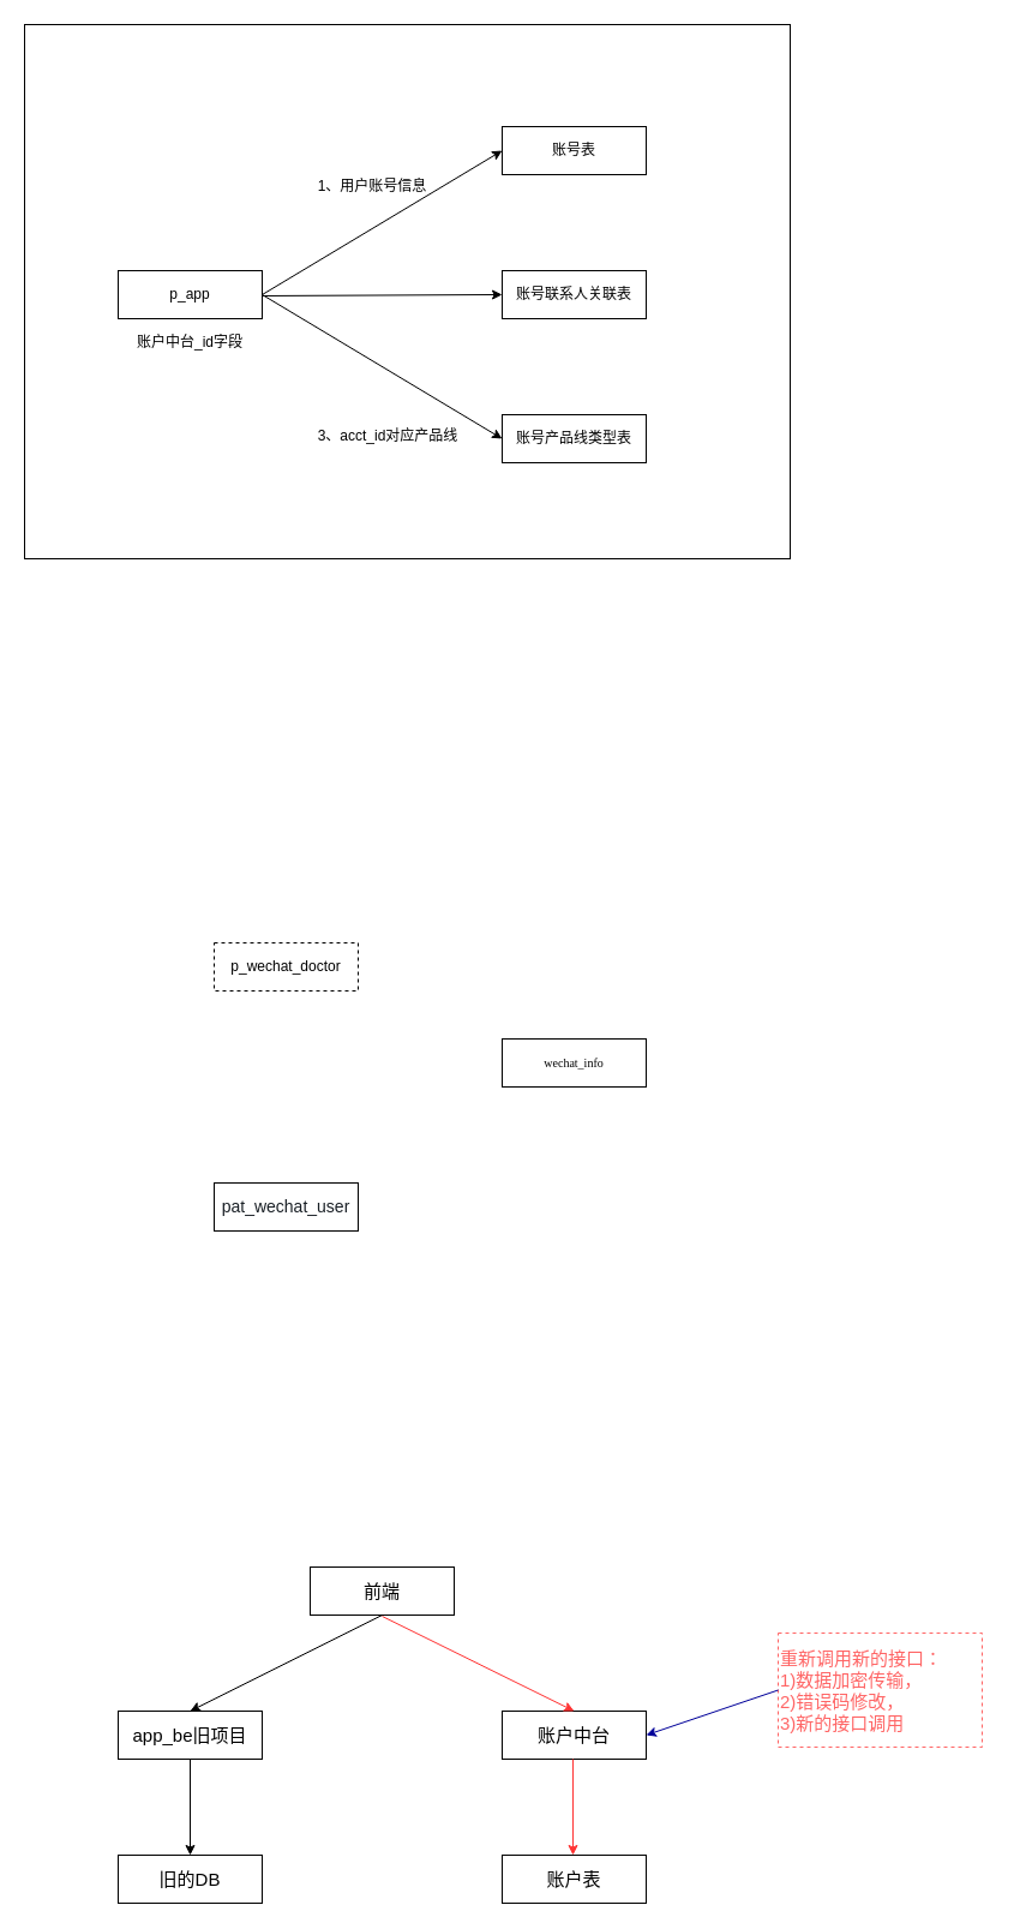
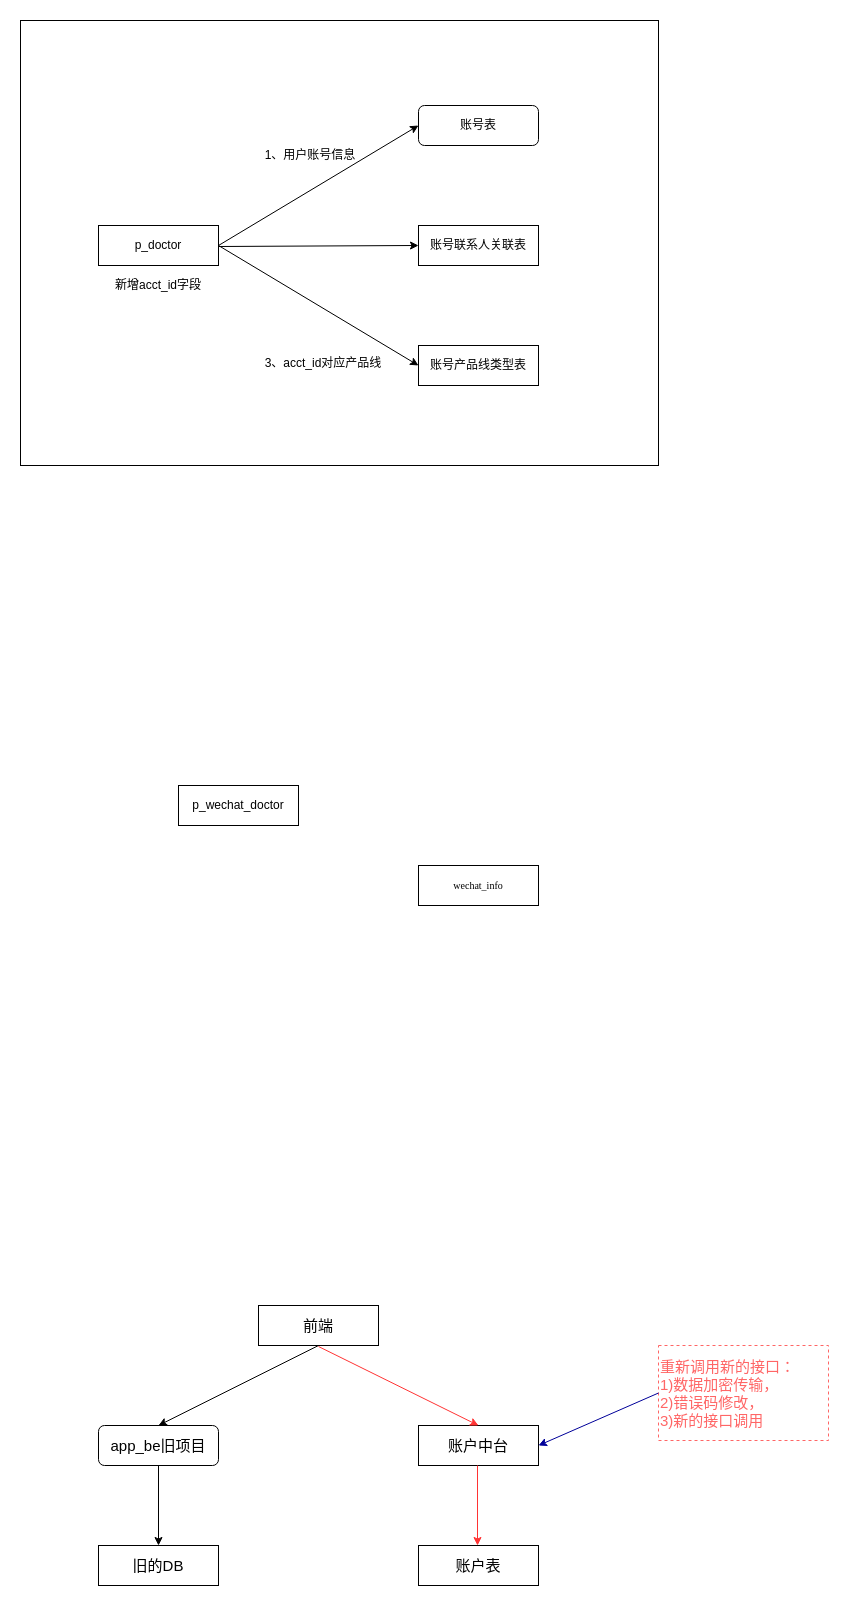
- <mxCell id="5" value="&lt;span style=&quot;text-align: left&quot;&gt;账号表&lt;/span&gt;" style="rounded=0;whiteSpace=wrap;html=1;" parent="1" vertex="1"><mxGeometry x="418" y="105" width="120" height="40" as="geometry" /></mxCell>
+ <mxCell id="5" value="&lt;span style=&quot;text-align: left&quot;&gt;账号表&lt;/span&gt;" style="whiteSpace=wrap;html=1;rounded=1;" parent="1" vertex="1"><mxGeometry x="418" y="105" width="120" height="40" as="geometry" /></mxCell>
- <mxCell id="3" value="p_app" style="rounded=0;whiteSpace=wrap;html=1;" parent="1" vertex="1"><mxGeometry x="98" y="225" width="120" height="40" as="geometry" /></mxCell>
+ <mxCell id="3" value="p_doctor" style="rounded=0;whiteSpace=wrap;html=1;" parent="1" vertex="1"><mxGeometry x="98" y="225" width="120" height="40" as="geometry" /></mxCell>
- <mxCell id="4" value="账户中台_id字段" style="text;html=1;strokeColor=none;fillColor=none;align=center;verticalAlign=middle;whiteSpace=wrap;rounded=0;" parent="1" vertex="1"><mxGeometry x="108" y="275" width="100" height="20" as="geometry" /></mxCell>
+ <mxCell id="4" value="新增acct_id字段" style="text;html=1;strokeColor=none;fillColor=none;align=center;verticalAlign=middle;whiteSpace=wrap;rounded=0;" parent="1" vertex="1"><mxGeometry x="108" y="275" width="100" height="20" as="geometry" /></mxCell>
- <mxCell id="13" value="p_wechat_doctor" style="rounded=0;whiteSpace=wrap;html=1;dashed=1;" parent="1" vertex="1"><mxGeometry x="178" y="785" width="120" height="40" as="geometry" /></mxCell>
+ <mxCell id="13" value="p_wechat_doctor" style="rounded=0;whiteSpace=wrap;html=1;" parent="1" vertex="1"><mxGeometry x="178" y="785" width="120" height="40" as="geometry" /></mxCell>
- <mxCell id="14" value="&lt;span style=&quot;color: rgb(25 , 31 , 37) ; font-family: &amp;#34;microsoft yahei&amp;#34; , &amp;#34;segoe ui&amp;#34; , , &amp;#34;roboto&amp;#34; , &amp;#34;droid sans&amp;#34; , &amp;#34;helvetica neue&amp;#34; , sans-serif , &amp;#34;tahoma&amp;#34; , &amp;#34;segoe ui symbol&amp;#34; ; font-size: 14px ; text-align: left ; white-space: pre-wrap ; background-color: rgb(255 , 255 , 255)&quot;&gt;pat_wechat_user&lt;/span&gt;" style="rounded=0;whiteSpace=wrap;html=1;" parent="1" vertex="1"><mxGeometry x="178" y="985" width="120" height="40" as="geometry" /></mxCell>
- <mxCell id="25" value="重新调用新的接口：&lt;br style=&quot;font-size: 15px&quot;&gt;1)数据加密传输，&lt;br&gt;2)错误码修改，&lt;br&gt;3)新的接口调用" style="rounded=0;whiteSpace=wrap;html=1;fontSize=15;fontColor=#FF6666;align=left;strokeColor=#FF6666;dashed=1;" vertex="1" parent="1"><mxGeometry x="648" y="1360" width="170" height="95" as="geometry" /></mxCell>
+ <mxCell id="25" value="重新调用新的接口：&lt;br style=&quot;font-size: 15px&quot;&gt;1)数据加密传输，&lt;br&gt;2)错误码修改，&lt;br&gt;3)新的接口调用" style="rounded=0;whiteSpace=wrap;html=1;fontSize=15;fontColor=#FF6666;align=left;strokeColor=#FF6666;dashed=1;" vertex="1" parent="1"><mxGeometry x="658" y="1345" width="170" height="95" as="geometry" /></mxCell>
- <mxCell id="16" value="app_be旧项目" style="rounded=0;whiteSpace=wrap;html=1;fontSize=15;" vertex="1" parent="1"><mxGeometry x="98" y="1425" width="120" height="40" as="geometry" /></mxCell>
+ <mxCell id="16" value="app_be旧项目" style="whiteSpace=wrap;html=1;fontSize=15;rounded=1;" vertex="1" parent="1"><mxGeometry x="98" y="1425" width="120" height="40" as="geometry" /></mxCell>
